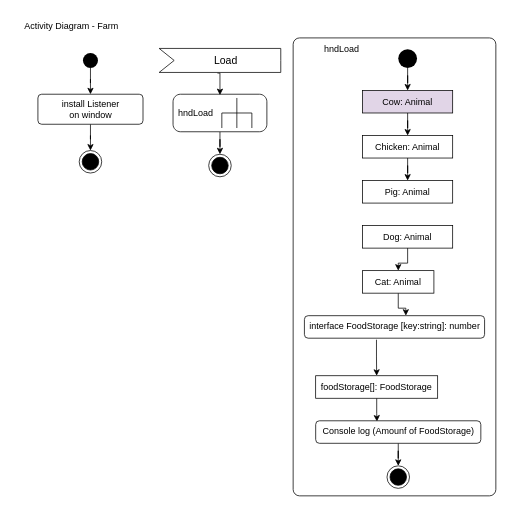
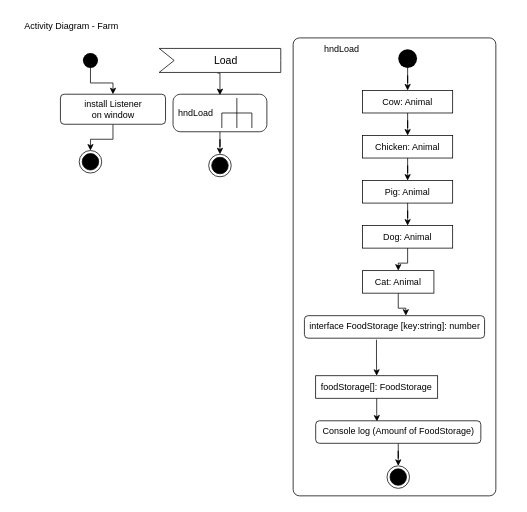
- <mxCell id="21" value="Cow: Animal" style="fontStyle=0;fontSize=12;fillColor=#e1d5e7;" parent="20" vertex="1"><mxGeometry x="22.5" width="120" height="30" as="geometry" /></mxCell>
+ <mxCell id="21" value="Cow: Animal" style="fontStyle=0;fontSize=12;" parent="20" vertex="1"><mxGeometry x="22.5" width="120" height="30" as="geometry" /></mxCell>
- <mxCell id="7" value="&lt;div&gt;install Listener&lt;/div&gt;&lt;div&gt;on window&lt;/div&gt;" style="html=1;align=center;verticalAlign=top;rounded=1;absoluteArcSize=1;arcSize=10;dashed=0;fontSize=12;" parent="1" vertex="1"><mxGeometry x="50" y="125" width="140" height="40" as="geometry" /></mxCell>
+ <mxCell id="7" value="&lt;div&gt;install Listener&lt;/div&gt;&lt;div&gt;on window&lt;/div&gt;" style="html=1;align=center;verticalAlign=top;rounded=1;absoluteArcSize=1;arcSize=10;dashed=0;fontSize=12;" parent="1" vertex="1"><mxGeometry x="80" y="125" width="140" height="40" as="geometry" /></mxCell>
+ <mxCell id="28" style="edgeStyle=orthogonalEdgeStyle;rounded=0;orthogonalLoop=1;jettySize=auto;html=1;entryX=0.5;entryY=0;entryDx=0;entryDy=0;fontSize=12;" parent="20" source="23" target="24" edge="1"><mxGeometry relative="1" as="geometry" /></mxCell>
